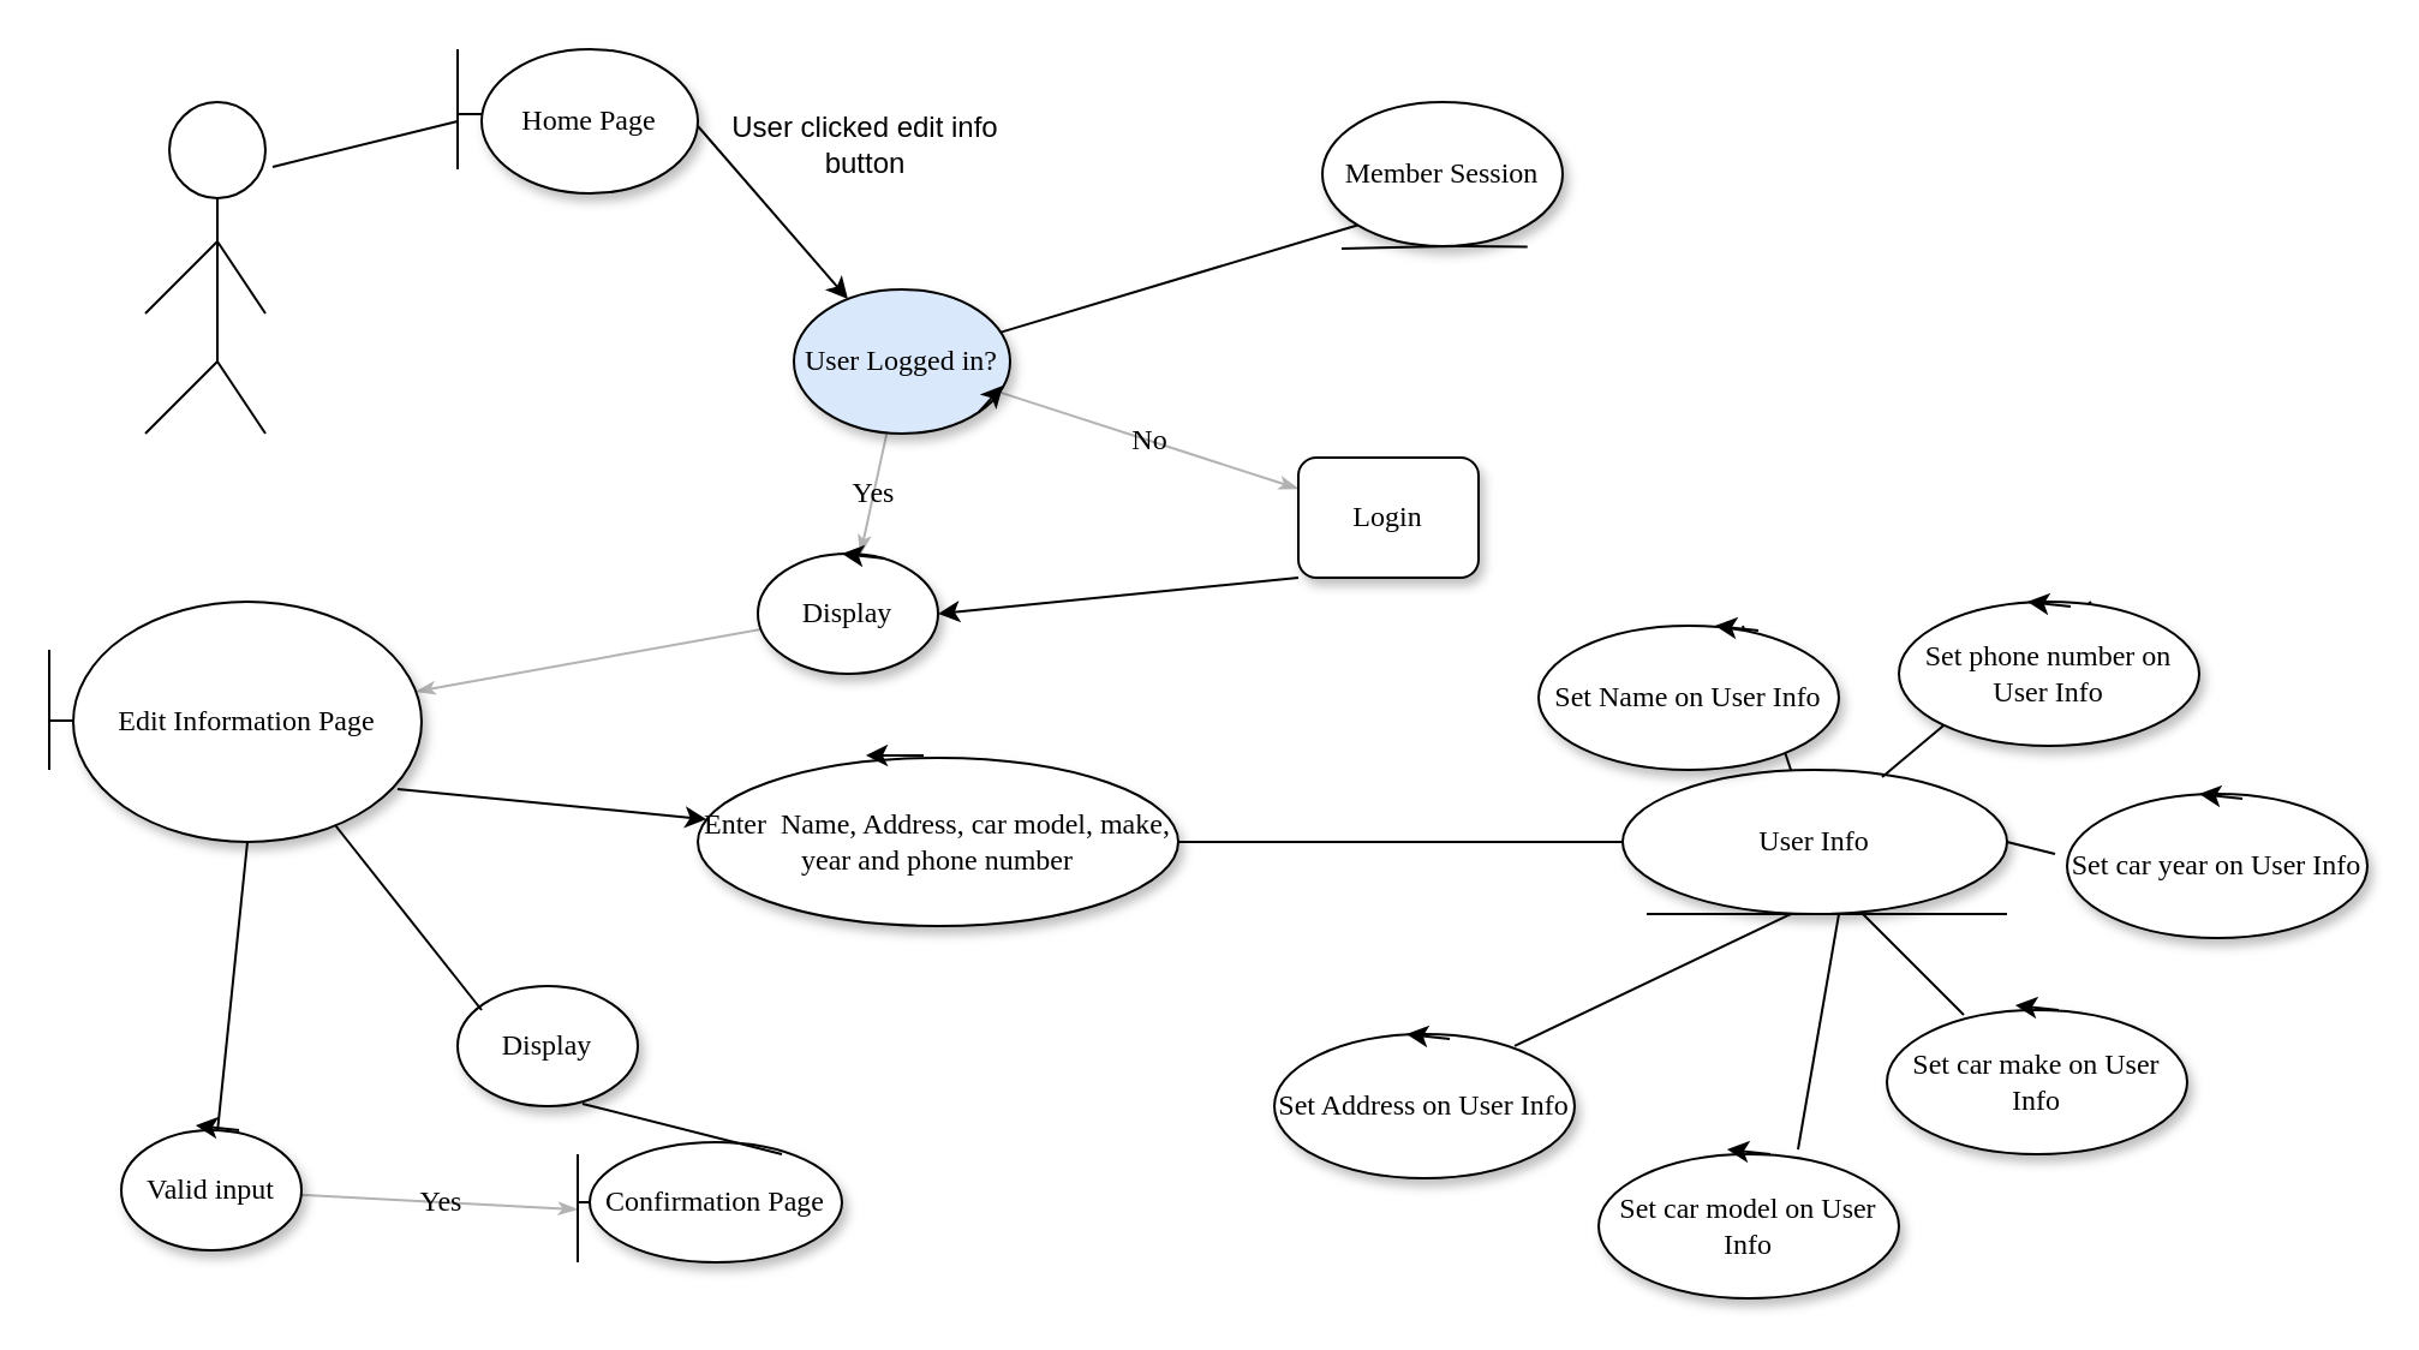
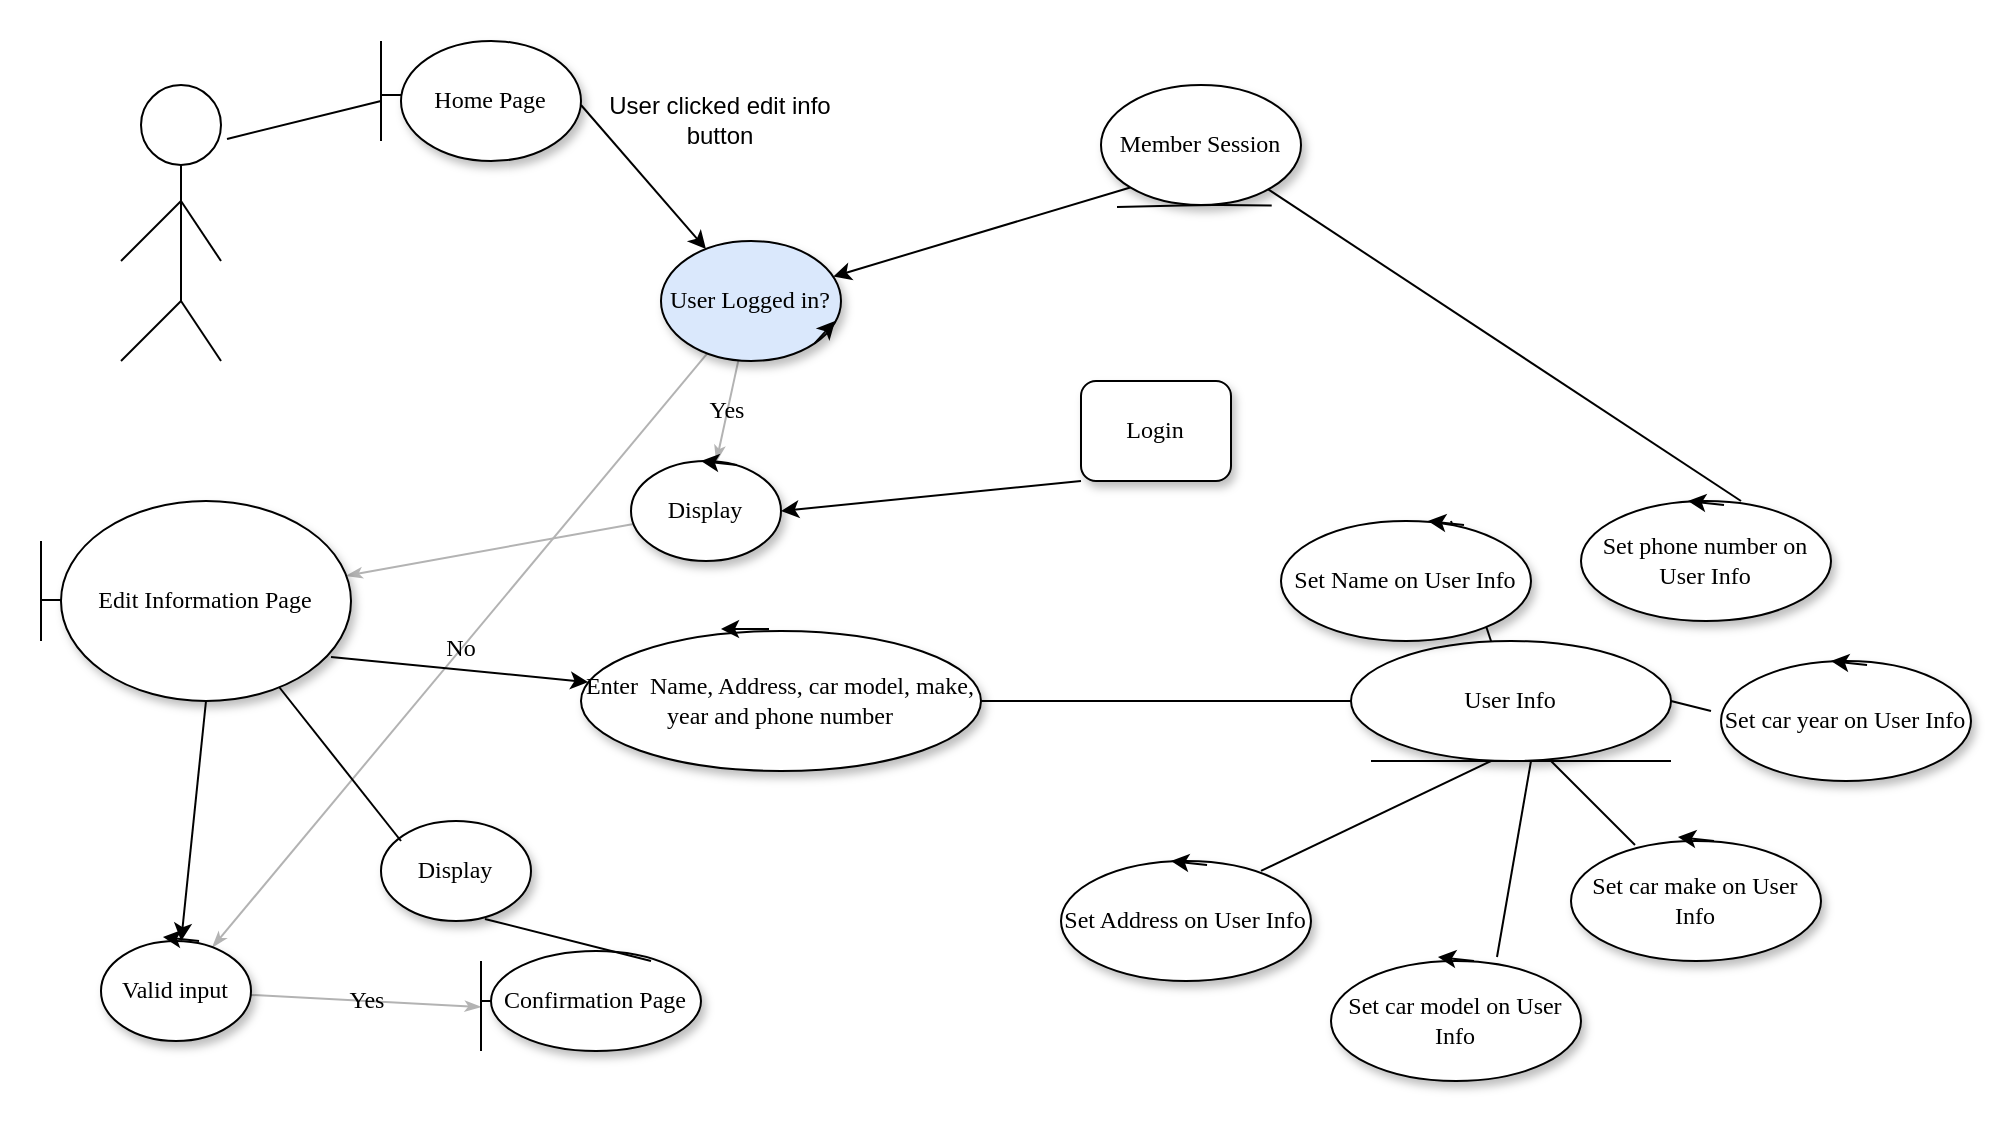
- <mxCell id="27" value="" style="endArrow=none;html=1;strokeColor=#000000;exitX=0;exitY=1;exitDx=0;exitDy=0;" parent="1" source="25" target="4" edge="1"><mxGeometry width="50" height="50" relative="1" as="geometry"><mxPoint x="440" y="92" as="sourcePoint" /><mxPoint x="280" y="70" as="targetPoint" /></mxGeometry></mxCell>
+ <mxCell id="27" value="" style="endArrow=classic;html=1;strokeColor=#000000;exitX=0;exitY=1;exitDx=0;exitDy=0;" parent="1" source="25" target="4" edge="1"><mxGeometry width="50" height="50" relative="1" as="geometry"><mxPoint x="440" y="92" as="sourcePoint" /><mxPoint x="280" y="70" as="targetPoint" /></mxGeometry></mxCell>
- <mxCell id="3" value="No" style="edgeStyle=none;rounded=1;html=1;labelBackgroundColor=none;startArrow=none;startFill=0;startSize=5;endArrow=classicThin;endFill=1;endSize=5;jettySize=auto;orthogonalLoop=1;strokeColor=#B3B3B3;strokeWidth=1;fontFamily=Verdana;fontSize=12" parent="1" source="4" target="5" edge="1"><mxGeometry relative="1" as="geometry" /></mxCell>
+ <mxCell id="3" value="No" style="edgeStyle=none;rounded=1;html=1;labelBackgroundColor=none;startArrow=none;startFill=0;startSize=5;endArrow=classicThin;endFill=1;endSize=5;jettySize=auto;orthogonalLoop=1;strokeColor=#B3B3B3;strokeWidth=1;fontFamily=Verdana;fontSize=12;" parent="1" source="4" target="13" edge="1"><mxGeometry relative="1" as="geometry" /></mxCell>
- <mxCell id="61" value="" style="endArrow=none;html=1;strokeColor=#000000;exitX=0.64;exitY=0;exitDx=0;exitDy=0;exitPerimeter=0;entryX=0.675;entryY=0.05;entryDx=0;entryDy=0;entryPerimeter=0;" edge="1" parent="1" source="62" target="6"><mxGeometry width="50" height="50" relative="1" as="geometry"><mxPoint x="595" y="500" as="sourcePoint" /><mxPoint x="760.507" y="330.047" as="targetPoint" /></mxGeometry></mxCell>
+ <mxCell id="61" value="" style="endArrow=none;html=1;strokeColor=#000000;exitX=0.64;exitY=0;exitDx=0;exitDy=0;exitPerimeter=0;" edge="1" parent="1" source="62" target="25"><mxGeometry width="50" height="50" relative="1" as="geometry"><mxPoint x="595" y="500" as="sourcePoint" /><mxPoint x="760.507" y="330.047" as="targetPoint" /></mxGeometry></mxCell>
- <mxCell id="33" value="" style="endArrow=none;html=1;strokeColor=#000000;exitX=0.5;exitY=1;exitDx=0;exitDy=0;" parent="1" source="11" target="13" edge="1"><mxGeometry width="50" height="50" relative="1" as="geometry"><mxPoint x="290" y="425" as="sourcePoint" /><mxPoint x="340" y="375" as="targetPoint" /></mxGeometry></mxCell>
+ <mxCell id="33" value="" style="endArrow=classic;html=1;strokeColor=#000000;exitX=0.5;exitY=1;exitDx=0;exitDy=0;" parent="1" source="11" target="13" edge="1"><mxGeometry width="50" height="50" relative="1" as="geometry"><mxPoint x="290" y="425" as="sourcePoint" /><mxPoint x="340" y="375" as="targetPoint" /></mxGeometry></mxCell>
